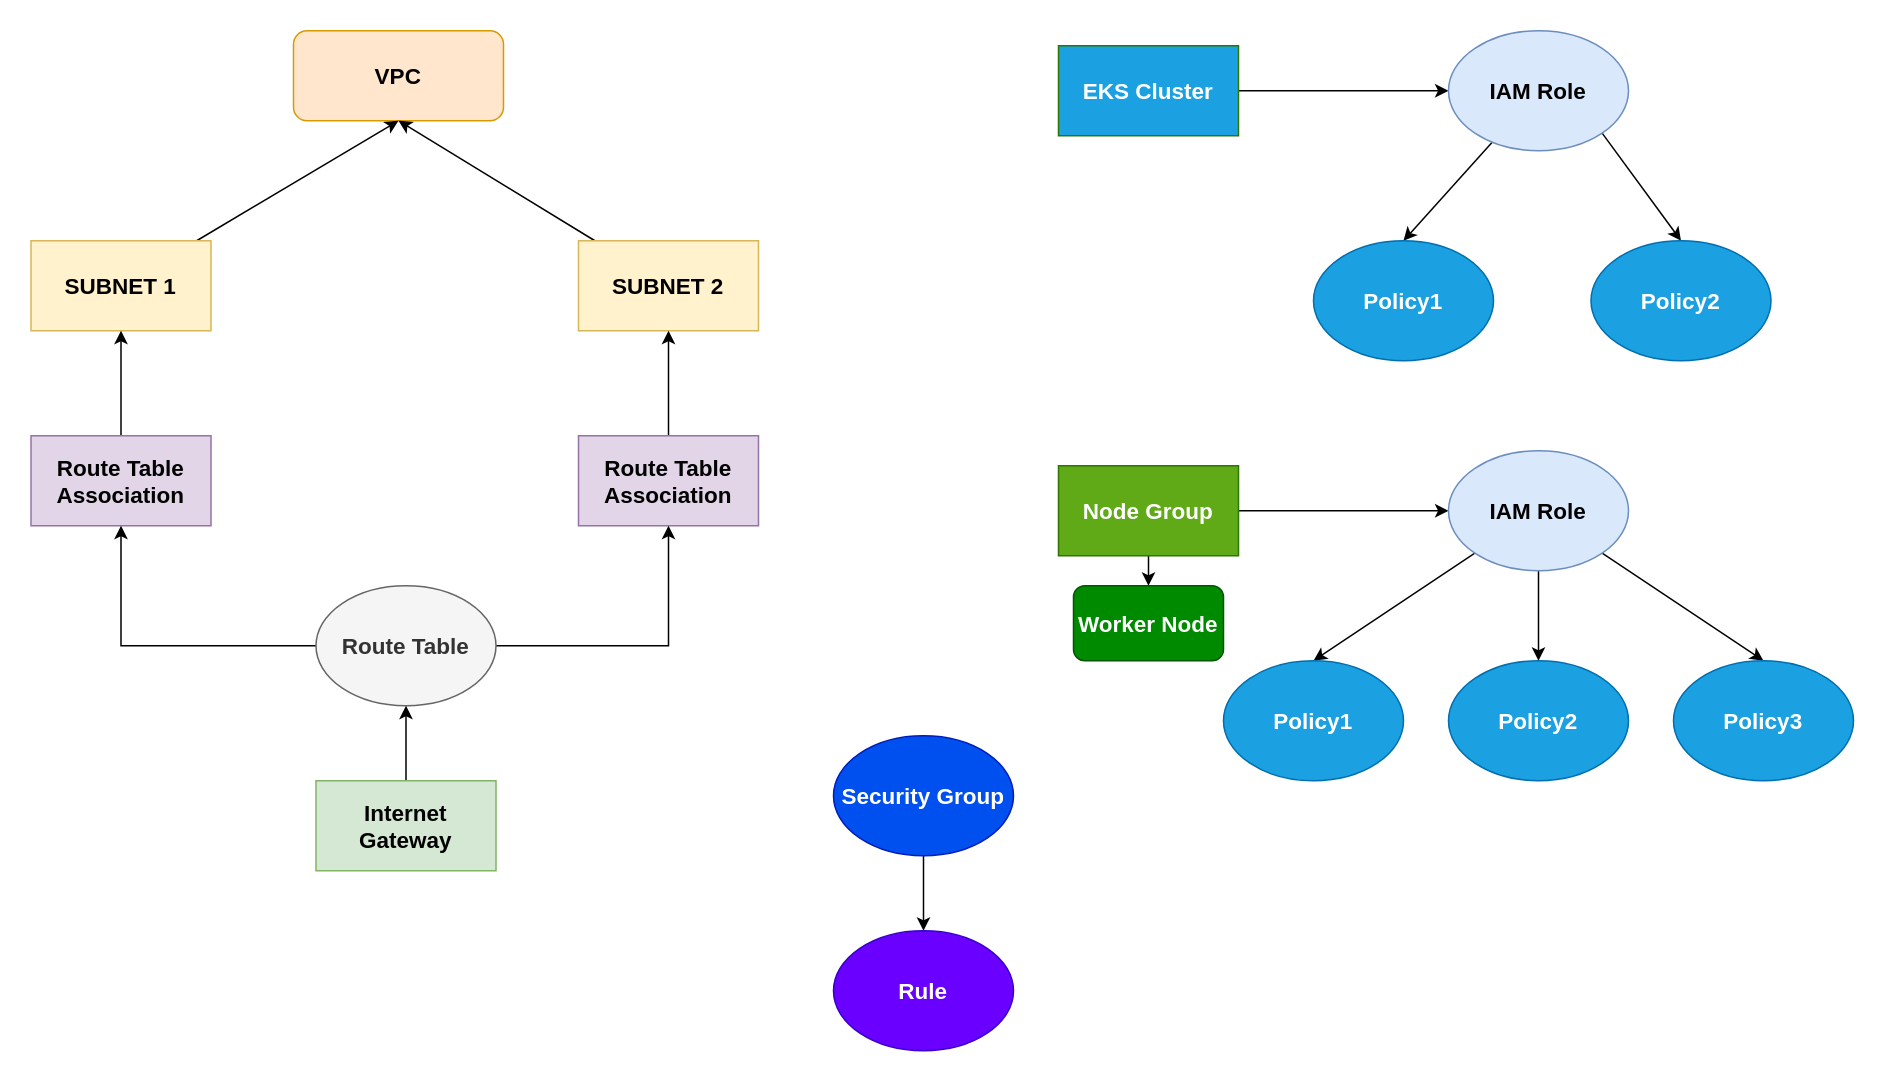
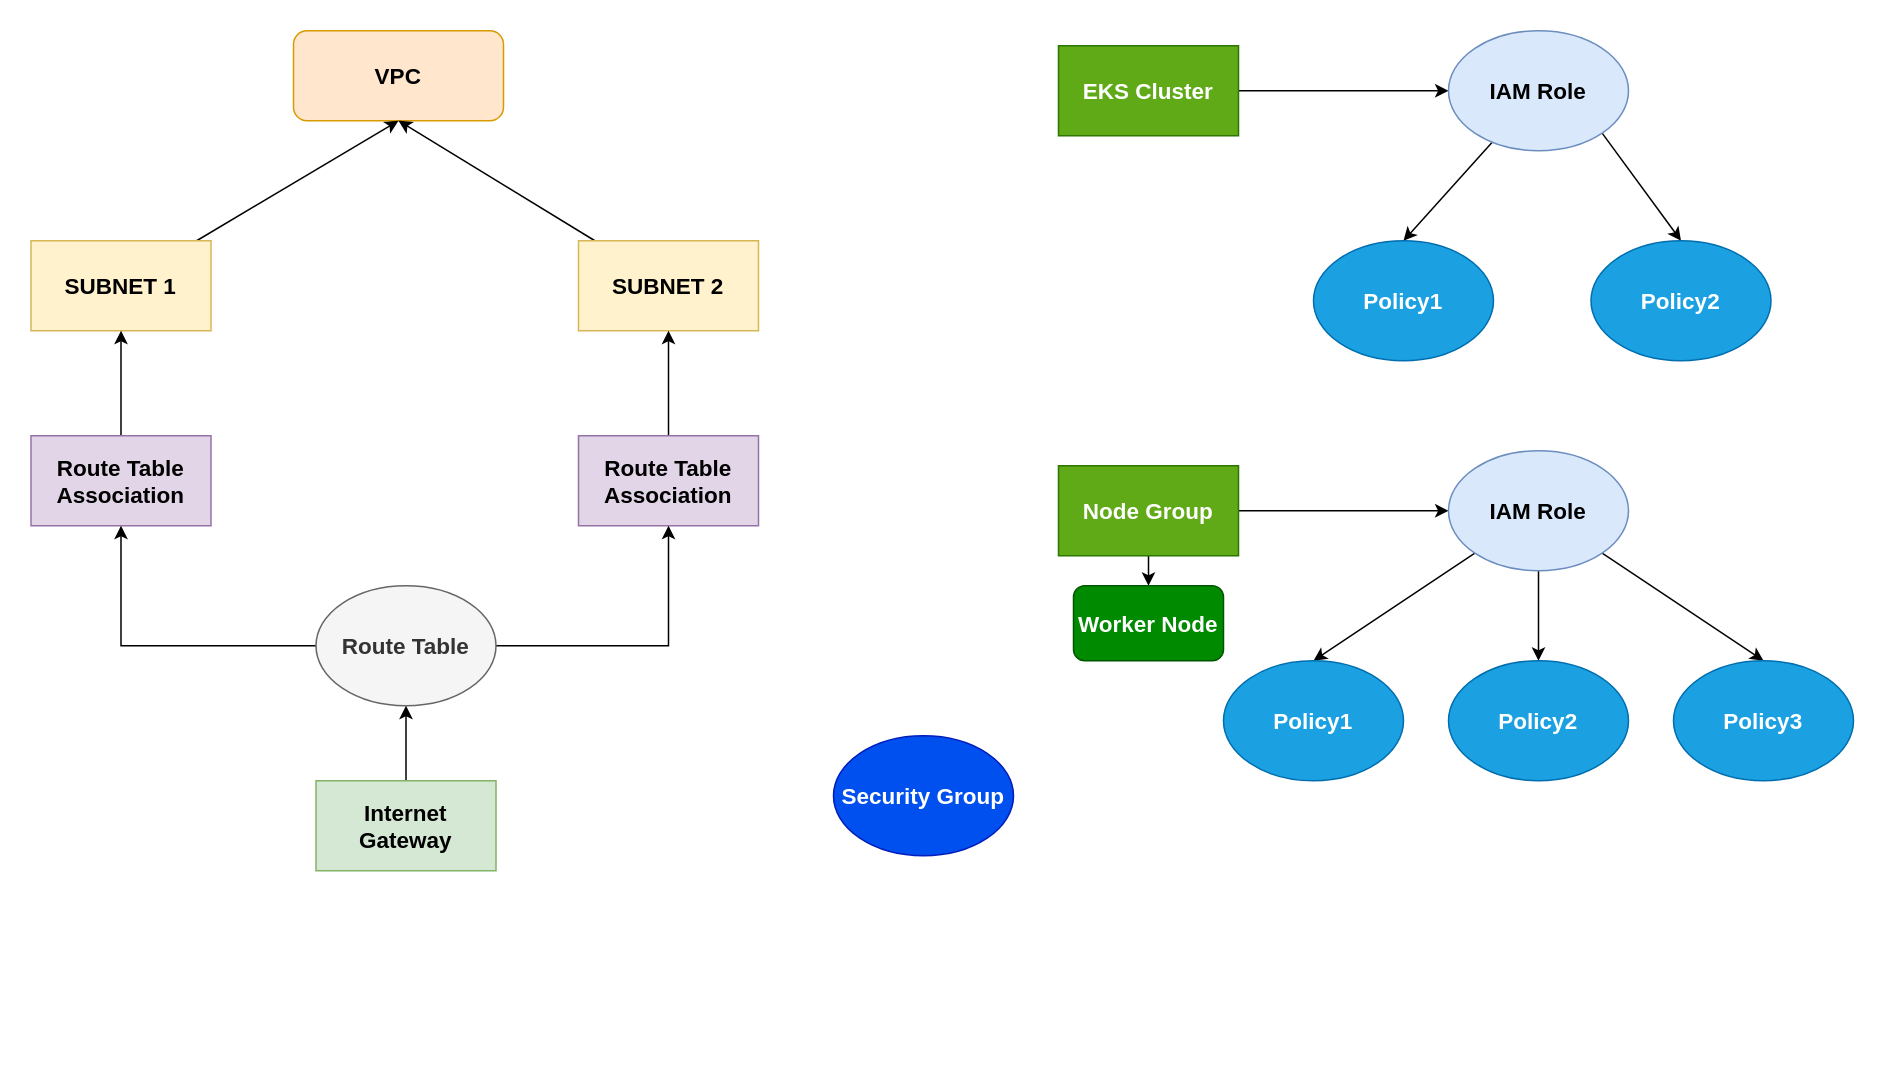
- <mxCell id="17" value="EKS Cluster" style="rounded=0;whiteSpace=wrap;html=1;fillColor=#1ba1e2;fontColor=#ffffff;strokeColor=#2D7600;fontStyle=1;fontSize=15;" vertex="1" parent="1"><mxGeometry x="705" y="30" width="120" height="60" as="geometry" /></mxCell>
+ <mxCell id="17" value="EKS Cluster" style="rounded=0;whiteSpace=wrap;html=1;fillColor=#60a917;fontColor=#ffffff;strokeColor=#2D7600;fontStyle=1;fontSize=15;" vertex="1" parent="1"><mxGeometry x="705" y="30" width="120" height="60" as="geometry" /></mxCell>
- <mxCell id="34" style="edgeStyle=none;rounded=0;orthogonalLoop=1;jettySize=auto;html=1;exitX=0.5;exitY=1;exitDx=0;exitDy=0;entryX=0.5;entryY=0;entryDx=0;entryDy=0;fontStyle=1;fontSize=15;" edge="1" parent="1" source="35" target="36"><mxGeometry relative="1" as="geometry" /></mxCell>
- <mxCell id="36" value="Rule" style="ellipse;whiteSpace=wrap;html=1;fillColor=#6a00ff;fontColor=#ffffff;strokeColor=#3700CC;fontStyle=1;fontSize=15;" vertex="1" parent="1"><mxGeometry x="555" y="620" width="120" height="80" as="geometry" /></mxCell>
